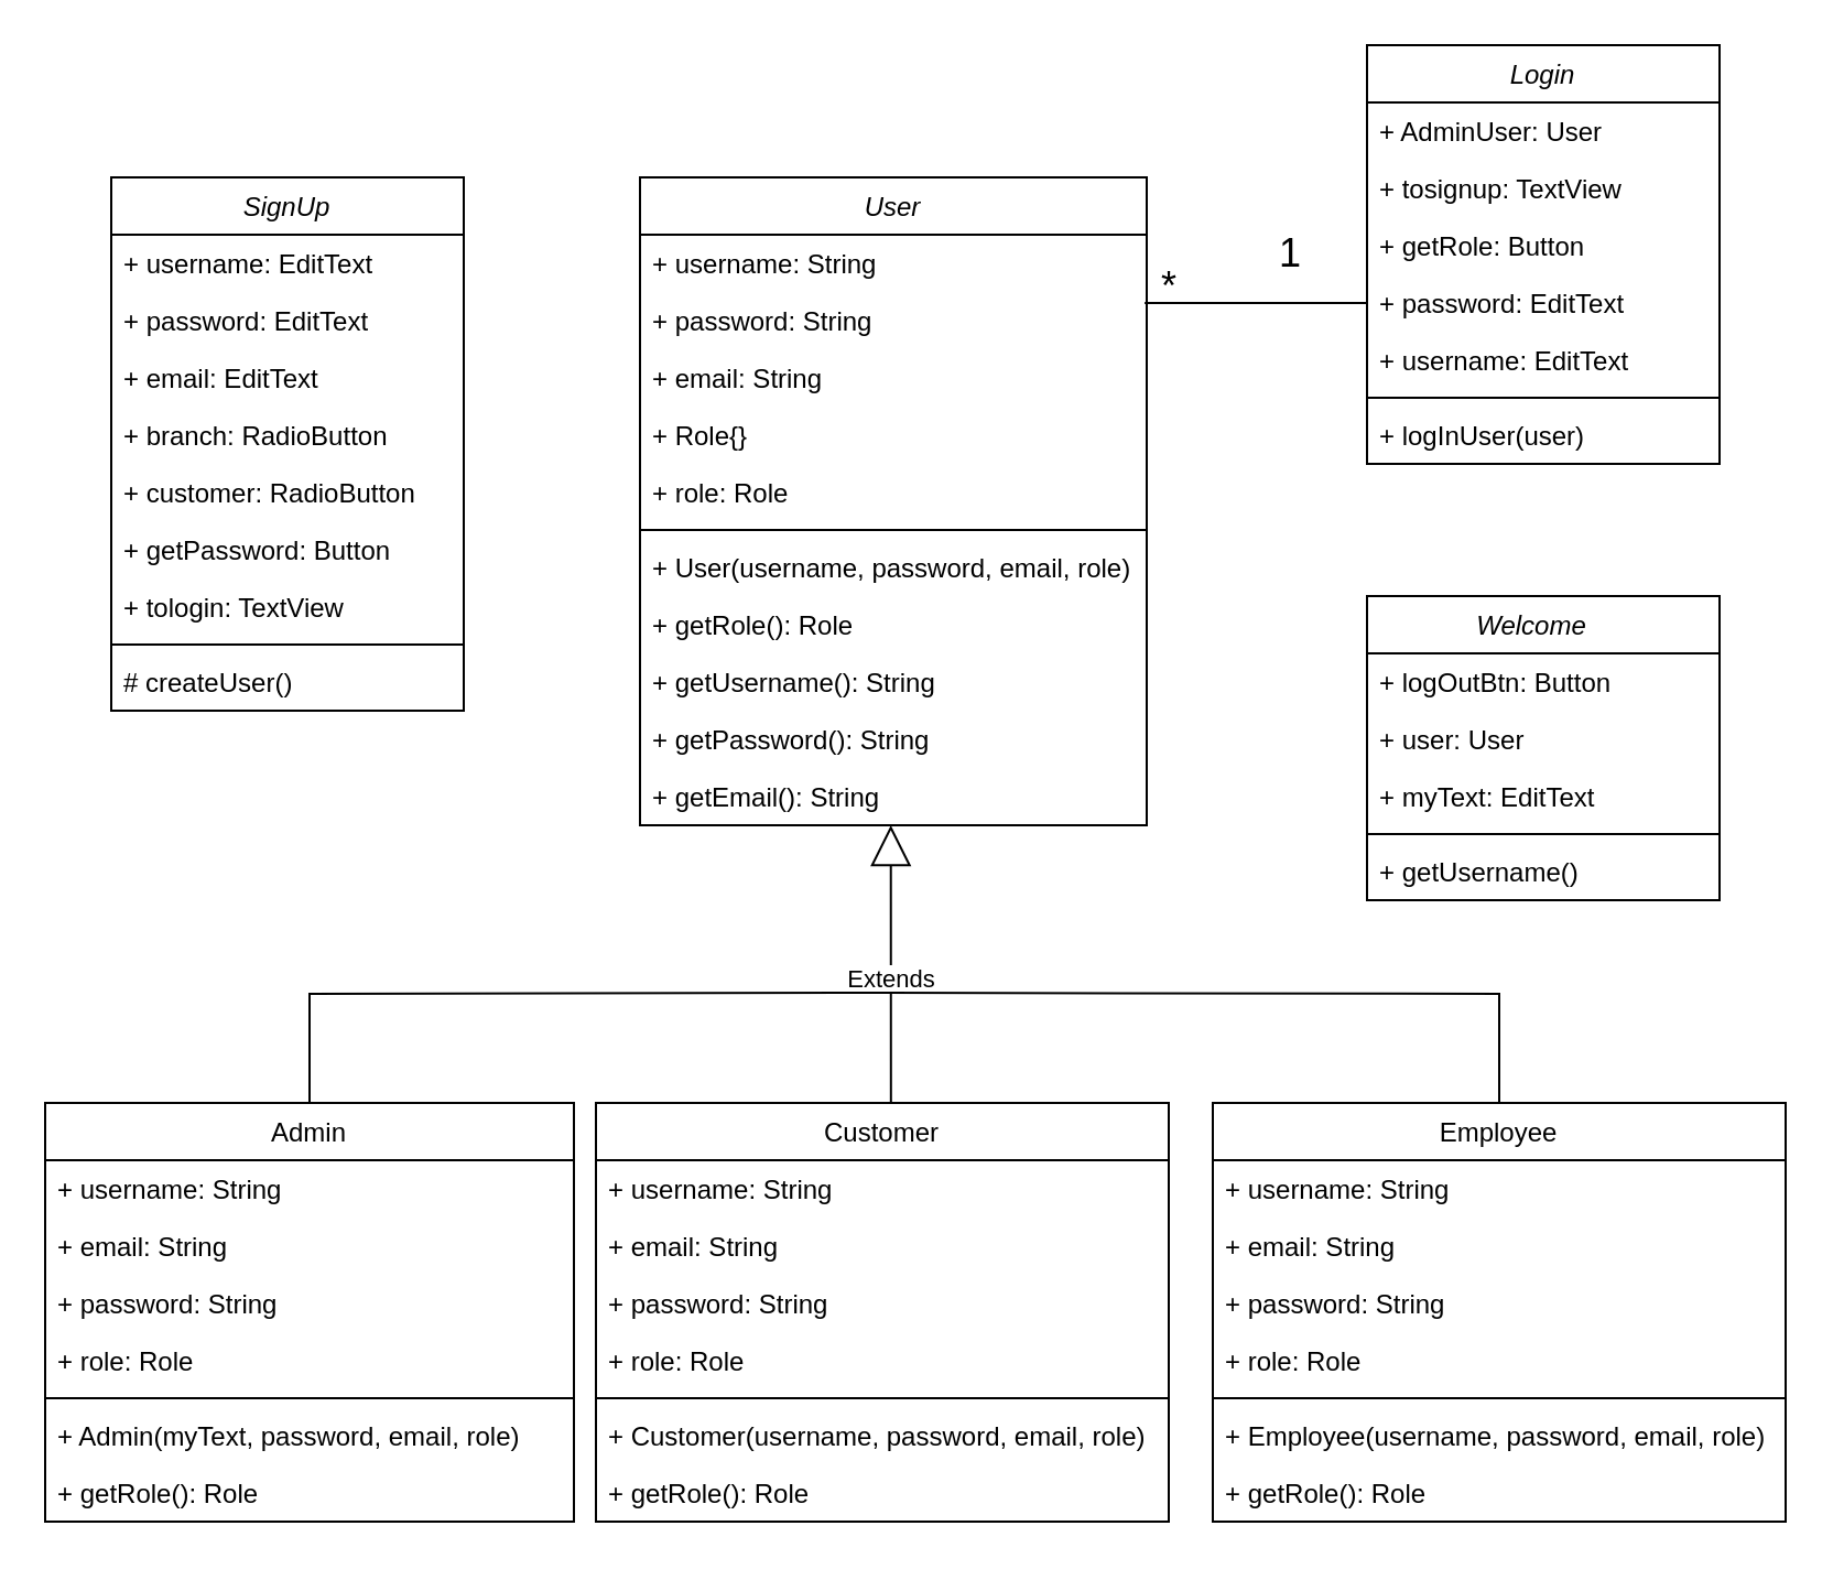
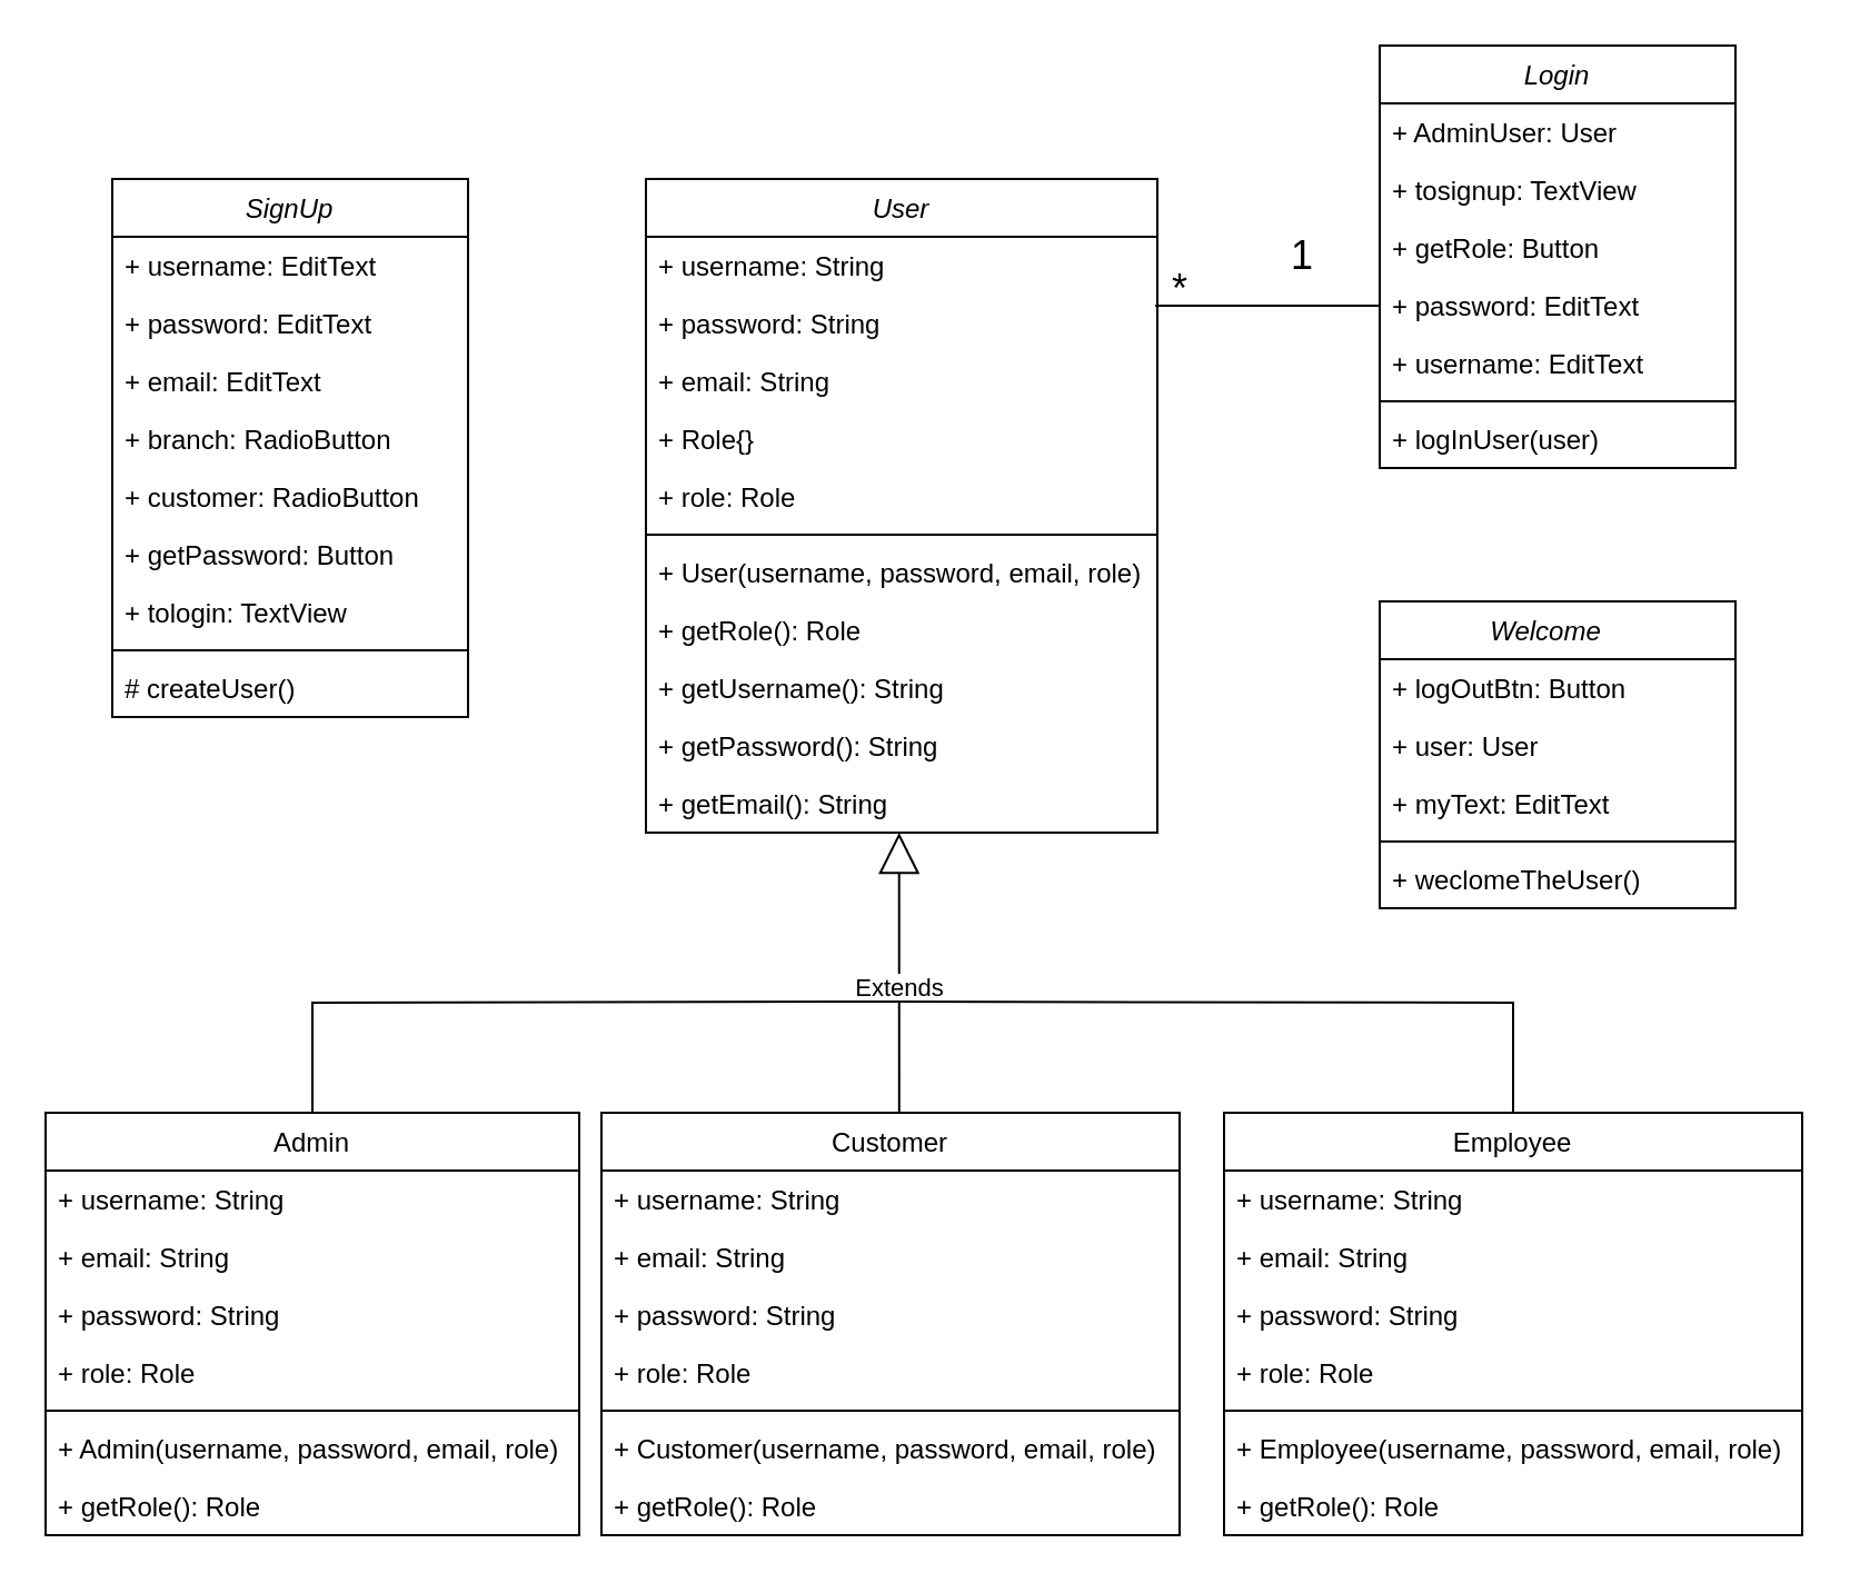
- <mxCell id="27" value="+ getUsername()" style="text;align=left;verticalAlign=top;spacingLeft=4;spacingRight=4;overflow=hidden;rotatable=0;points=[[0,0.5],[1,0.5]];portConstraint=eastwest;" parent="22" vertex="1"><mxGeometry y="112" width="160" height="26" as="geometry" /></mxCell>
+ <mxCell id="27" value="+ weclomeTheUser()" style="text;align=left;verticalAlign=top;spacingLeft=4;spacingRight=4;overflow=hidden;rotatable=0;points=[[0,0.5],[1,0.5]];portConstraint=eastwest;" parent="22" vertex="1"><mxGeometry y="112" width="160" height="26" as="geometry" /></mxCell>
- <mxCell id="20" value="+ Admin(myText, password, email, role)" style="text;align=left;verticalAlign=top;spacingLeft=4;spacingRight=4;overflow=hidden;rotatable=0;points=[[0,0.5],[1,0.5]];portConstraint=eastwest;" parent="14" vertex="1"><mxGeometry y="138" width="240" height="26" as="geometry" /></mxCell>
+ <mxCell id="20" value="+ Admin(username, password, email, role)" style="text;align=left;verticalAlign=top;spacingLeft=4;spacingRight=4;overflow=hidden;rotatable=0;points=[[0,0.5],[1,0.5]];portConstraint=eastwest;" parent="14" vertex="1"><mxGeometry y="138" width="240" height="26" as="geometry" /></mxCell>
